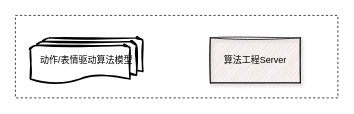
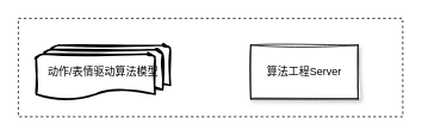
- <mxCell id="4" value="算法工程Server" style="rounded=0;whiteSpace=wrap;html=1;glass=0;sketch=1;curveFitting=1;jiggle=2;shadow=1;fillColor=#f8cecc;" vertex="1" parent="1"><mxGeometry x="280" y="50" width="120" height="60" as="geometry" /></mxCell>
+ <mxCell id="4" value="算法工程Server" style="rounded=0;whiteSpace=wrap;html=1;glass=0;sketch=1;curveFitting=1;jiggle=2;shadow=1;" vertex="1" parent="1"><mxGeometry x="280" y="50" width="120" height="60" as="geometry" /></mxCell>
